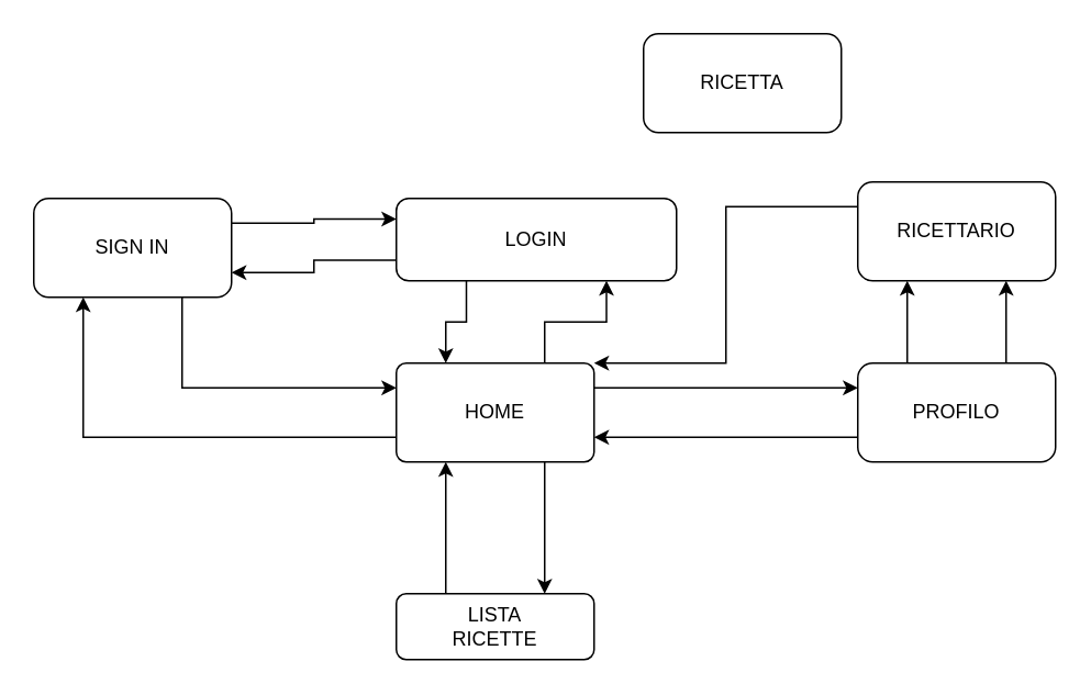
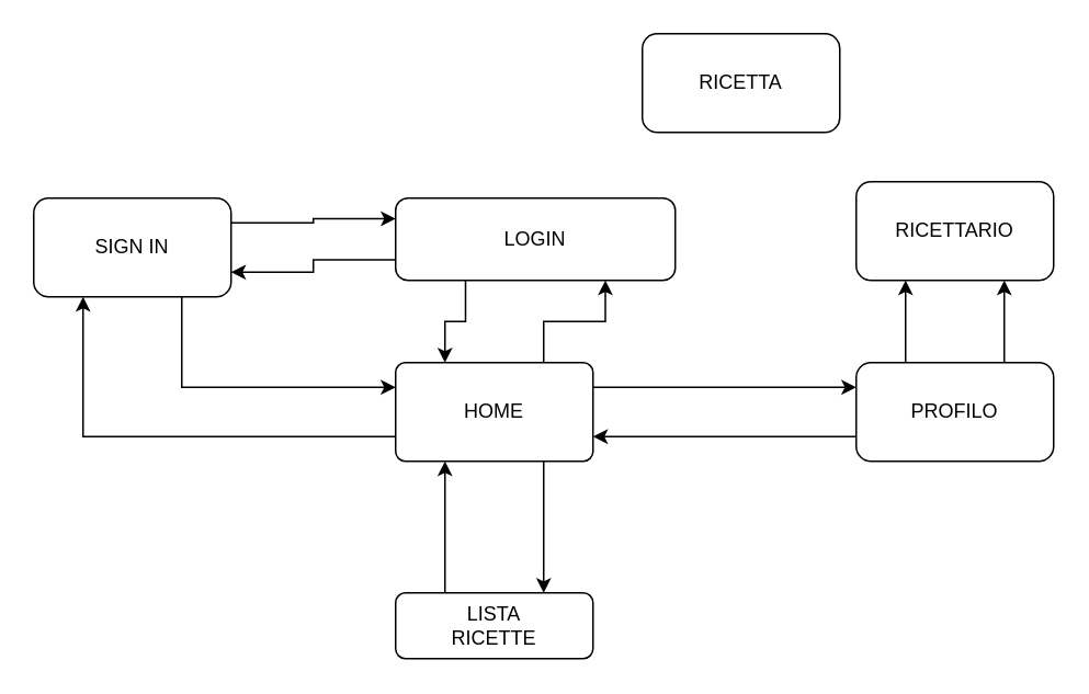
- <mxCell id="13" style="edgeStyle=orthogonalEdgeStyle;rounded=0;orthogonalLoop=1;jettySize=auto;html=1;exitX=0;exitY=0.25;exitDx=0;exitDy=0;entryX=1;entryY=0;entryDx=0;entryDy=0;" edge="1" parent="1" source="14" target="6"><mxGeometry relative="1" as="geometry"><Array as="points"><mxPoint x="440" y="125" /><mxPoint x="440" y="220" /></Array></mxGeometry></mxCell>
